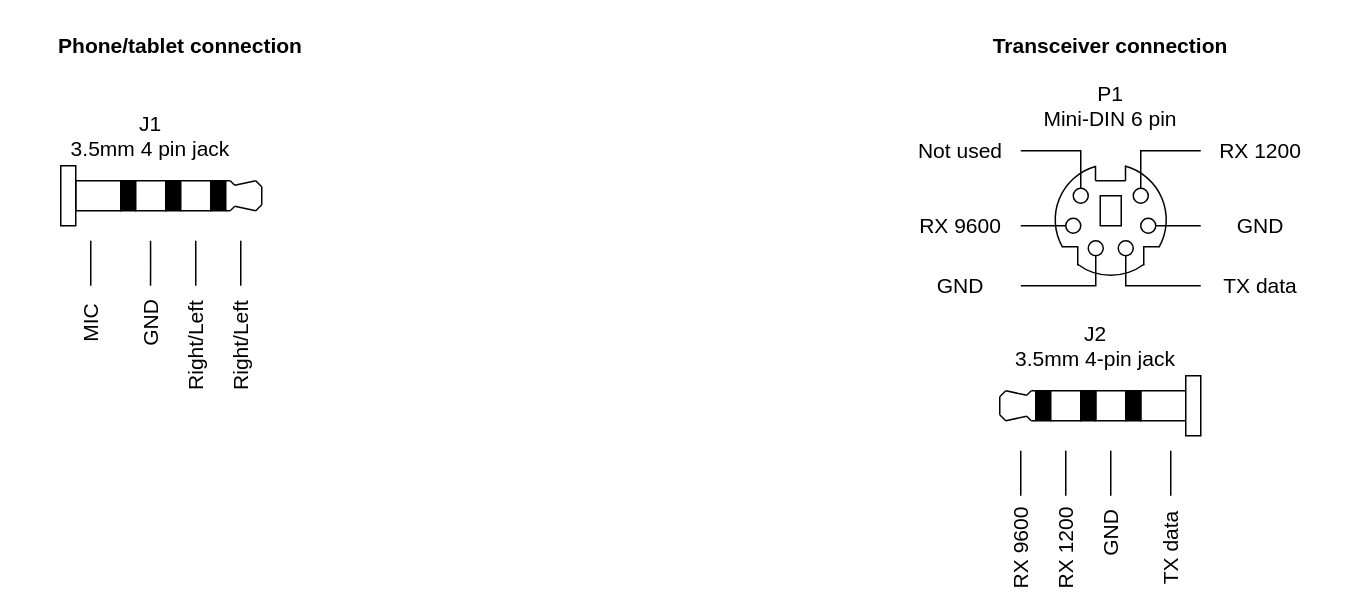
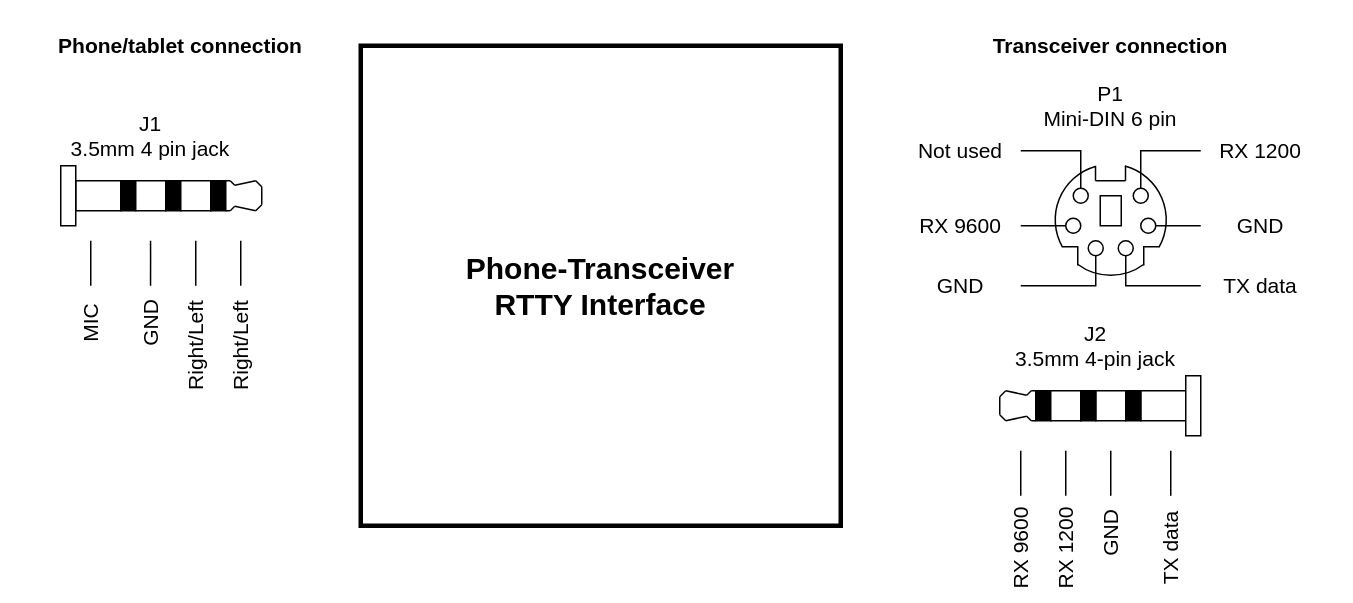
+ <mxCell id="4" value="Phone-Transceiver&lt;br&gt;RTTY Interface" style="rounded=0;whiteSpace=wrap;html=1;fontSize=20;strokeWidth=3;fontStyle=1" parent="1" vertex="1"><mxGeometry x="240" y="30" width="320" height="320" as="geometry" /></mxCell>
